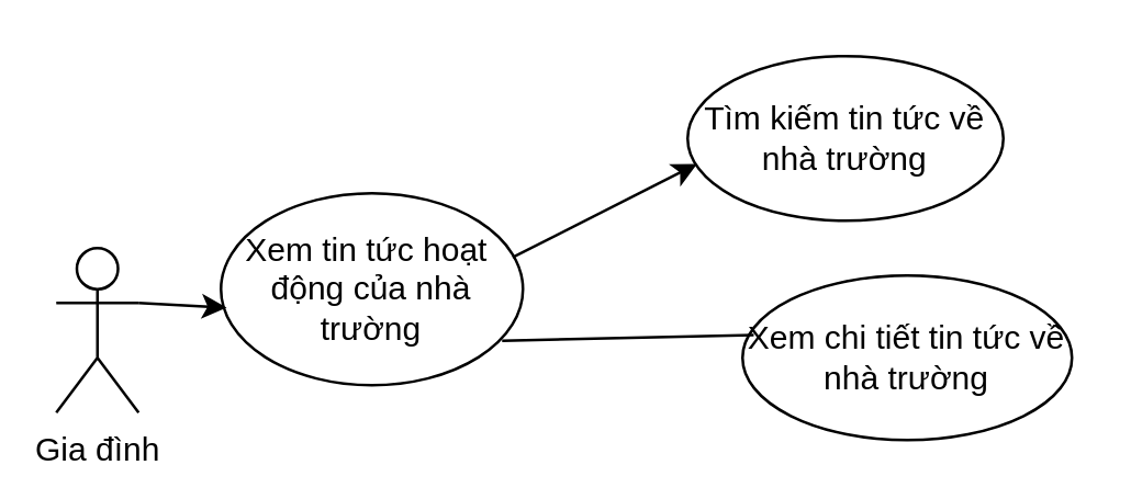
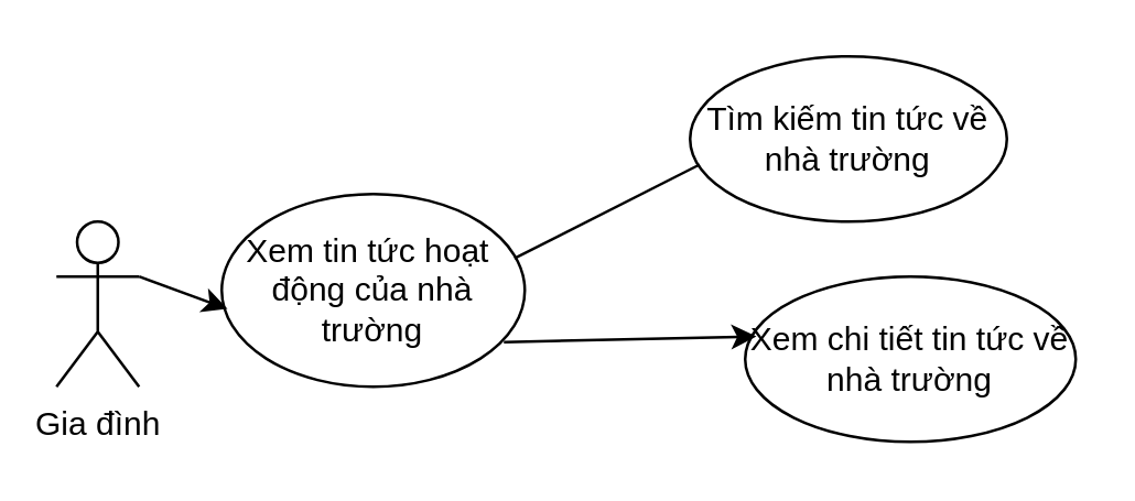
- <mxCell id="6" value="" style="endArrow=classic;html=1;exitX=0.966;exitY=0.334;exitDx=0;exitDy=0;exitPerimeter=0;entryX=0.03;entryY=0.655;entryDx=0;entryDy=0;entryPerimeter=0;" edge="1" parent="1" source="3" target="5"><mxGeometry width="50" height="50" relative="1" as="geometry"><mxPoint x="270" y="210" as="sourcePoint" /><mxPoint x="320" y="160" as="targetPoint" /></mxGeometry></mxCell>
+ <mxCell id="6" value="" style="endArrow=none;html=1;exitX=0.966;exitY=0.334;exitDx=0;exitDy=0;exitPerimeter=0;entryX=0.03;entryY=0.655;entryDx=0;entryDy=0;entryPerimeter=0;" edge="1" parent="1" source="3" target="5"><mxGeometry width="50" height="50" relative="1" as="geometry"><mxPoint x="270" y="210" as="sourcePoint" /><mxPoint x="320" y="160" as="targetPoint" /></mxGeometry></mxCell>
- <mxCell id="2" value="Gia đình" style="shape=umlActor;verticalLabelPosition=bottom;verticalAlign=top;html=1;outlineConnect=0;" vertex="1" parent="1"><mxGeometry x="20" y="90" width="30" height="60" as="geometry" /></mxCell>
+ <mxCell id="2" value="Gia đình" style="shape=umlActor;verticalLabelPosition=bottom;verticalAlign=top;html=1;outlineConnect=0;" vertex="1" parent="1"><mxGeometry x="20" y="80" width="30" height="60" as="geometry" /></mxCell>
- <mxCell id="8" value="" style="endArrow=none;html=1;exitX=0.931;exitY=0.768;exitDx=0;exitDy=0;exitPerimeter=0;entryX=0.034;entryY=0.362;entryDx=0;entryDy=0;entryPerimeter=0;" edge="1" parent="1" source="3" target="7"><mxGeometry width="50" height="50" relative="1" as="geometry"><mxPoint x="130" y="300" as="sourcePoint" /><mxPoint x="180" y="250" as="targetPoint" /></mxGeometry></mxCell>
+ <mxCell id="8" value="" style="endArrow=classic;html=1;exitX=0.931;exitY=0.768;exitDx=0;exitDy=0;exitPerimeter=0;entryX=0.034;entryY=0.362;entryDx=0;entryDy=0;entryPerimeter=0;" edge="1" parent="1" source="3" target="7"><mxGeometry width="50" height="50" relative="1" as="geometry"><mxPoint x="130" y="300" as="sourcePoint" /><mxPoint x="180" y="250" as="targetPoint" /></mxGeometry></mxCell>
